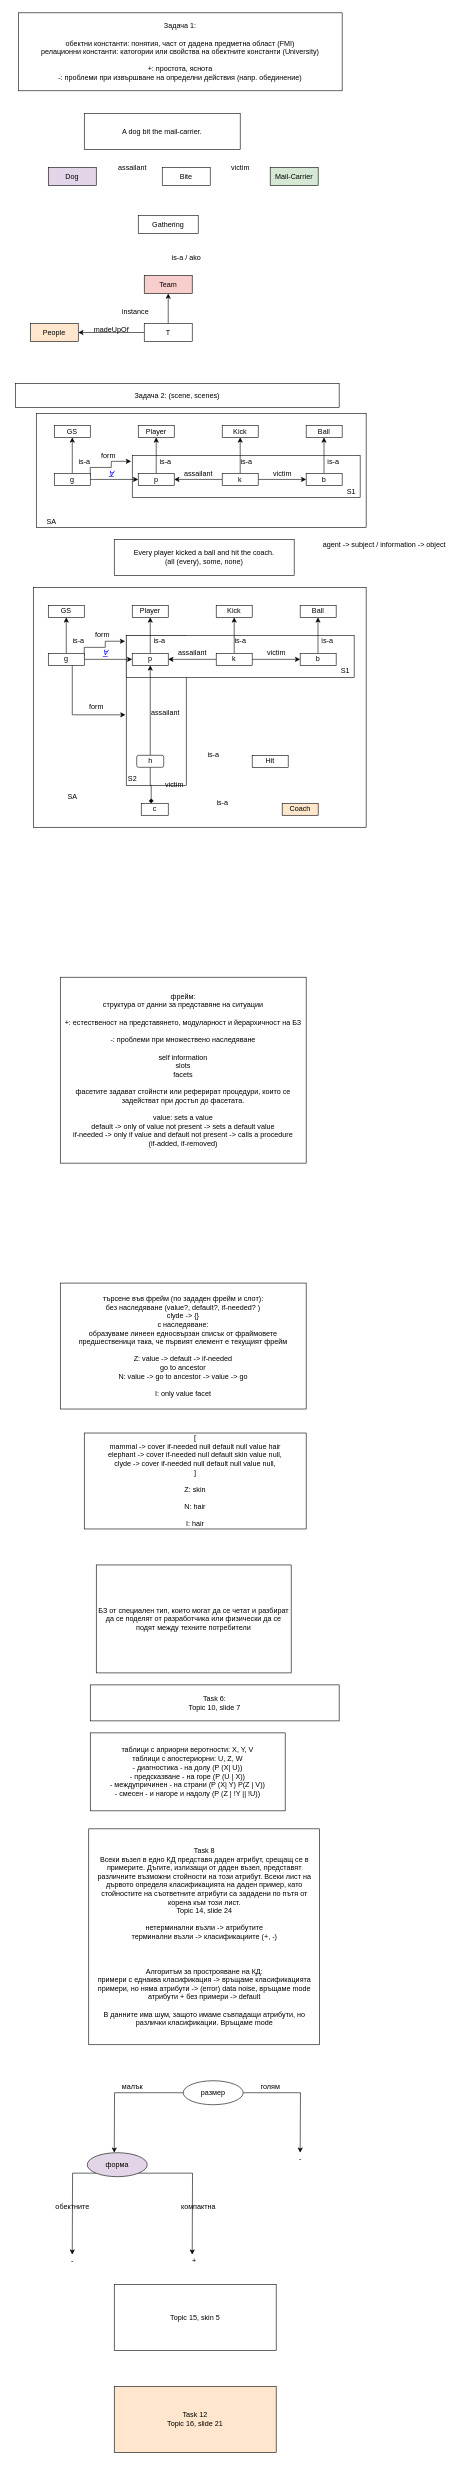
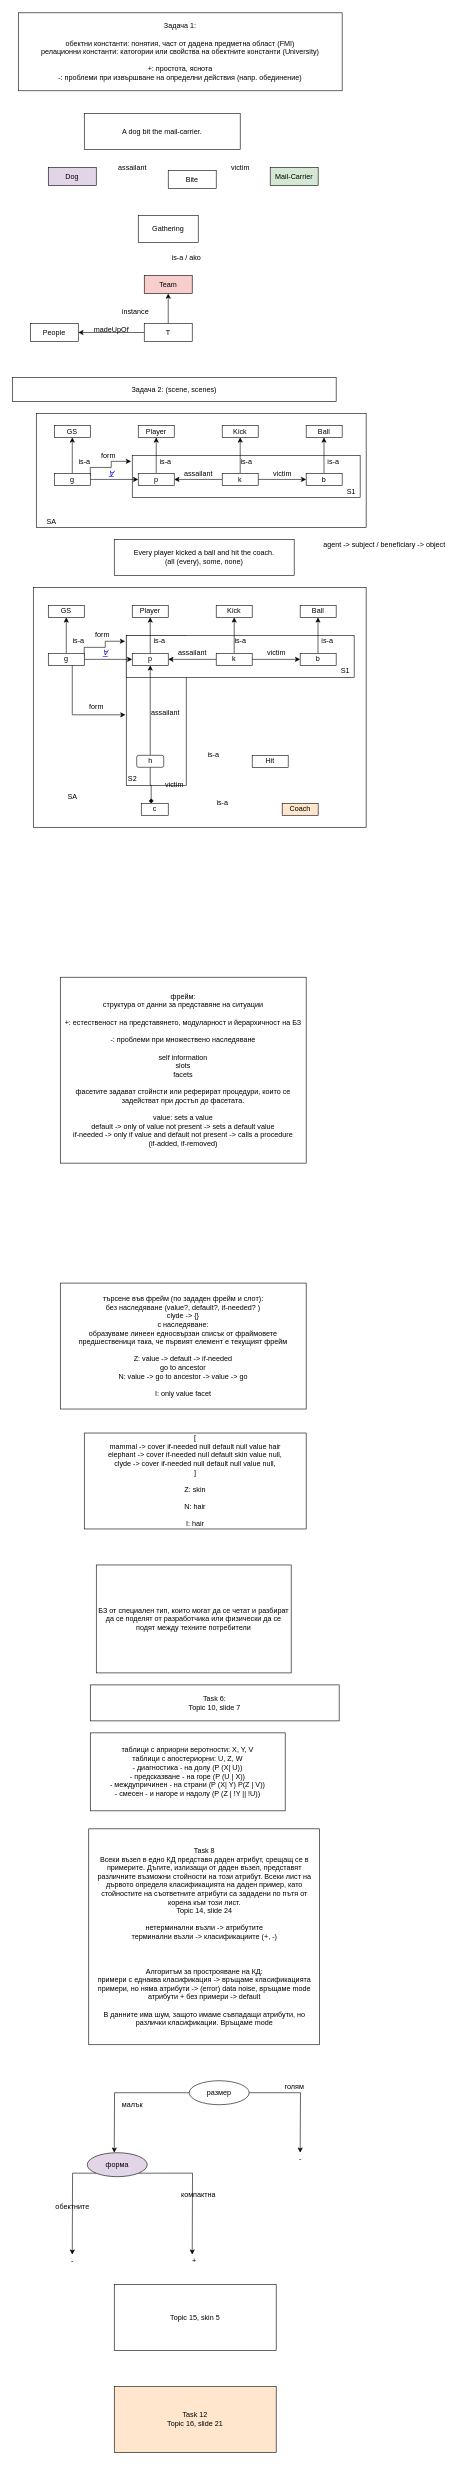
- <mxCell id="10" value="Bite" style="whiteSpace=wrap;html=1;" vertex="1" parent="1"><mxGeometry x="270" y="278" width="80" height="30" as="geometry" /></mxCell>
+ <mxCell id="10" value="Bite" style="whiteSpace=wrap;html=1;" vertex="1" parent="1"><mxGeometry x="280" y="283" width="80" height="30" as="geometry" /></mxCell>
- <mxCell id="20" value="Gathering" style="whiteSpace=wrap;html=1;" vertex="1" parent="1"><mxGeometry x="230" y="358" width="100" height="30" as="geometry" /></mxCell>
+ <mxCell id="20" value="Gathering" style="whiteSpace=wrap;html=1;" vertex="1" parent="1"><mxGeometry x="230" y="358" width="100" height="45" as="geometry" /></mxCell>
- <mxCell id="18" value="People" style="whiteSpace=wrap;html=1;fillColor=#ffe6cc;" vertex="1" parent="1"><mxGeometry x="50" y="538" width="80" height="30" as="geometry" /></mxCell>
+ <mxCell id="18" value="People" style="whiteSpace=wrap;html=1;" vertex="1" parent="1"><mxGeometry x="50" y="538" width="80" height="30" as="geometry" /></mxCell>
- <mxCell id="22" value="Задача 2: (scene, scenes)" style="whiteSpace=wrap;html=1;" vertex="1" parent="1"><mxGeometry x="25" y="638" width="540" height="40" as="geometry" /></mxCell>
+ <mxCell id="22" value="Задача 2: (scene, scenes)" style="whiteSpace=wrap;html=1;" vertex="1" parent="1"><mxGeometry x="20" y="628" width="540" height="40" as="geometry" /></mxCell>
- <mxCell id="90" value="agent -&amp;gt; subject / information -&amp;gt; object" style="text;html=1;align=center;verticalAlign=middle;resizable=0;points=[];autosize=1;" vertex="1" parent="1"><mxGeometry x="530" y="898" width="220" height="20" as="geometry" /></mxCell>
+ <mxCell id="90" value="agent -&amp;gt; subject / beneficiary -&amp;gt; object" style="text;html=1;align=center;verticalAlign=middle;resizable=0;points=[];autosize=1;" vertex="1" parent="1"><mxGeometry x="530" y="898" width="220" height="20" as="geometry" /></mxCell>
- <mxCell id="101" value="малък" style="text;html=1;align=center;verticalAlign=middle;resizable=0;points=[];autosize=1;" vertex="1" parent="1"><mxGeometry x="195" y="3468" width="50" height="20" as="geometry" /></mxCell>
+ <mxCell id="101" value="малък" style="text;html=1;align=center;verticalAlign=middle;resizable=0;points=[];autosize=1;" vertex="1" parent="1"><mxGeometry x="195" y="3498" width="50" height="20" as="geometry" /></mxCell>
- <mxCell id="102" value="голям" style="text;html=1;align=center;verticalAlign=middle;resizable=0;points=[];autosize=1;" vertex="1" parent="1"><mxGeometry x="425" y="3468" width="50" height="20" as="geometry" /></mxCell>
+ <mxCell id="102" value="голям" style="text;html=1;align=center;verticalAlign=middle;resizable=0;points=[];autosize=1;" vertex="1" parent="1"><mxGeometry x="465" y="3468" width="50" height="20" as="geometry" /></mxCell>
- <mxCell id="100" value="размер" style="ellipse;whiteSpace=wrap;html=1;" vertex="1" parent="1"><mxGeometry x="305" y="3468" width="100" height="40" as="geometry" /></mxCell>
+ <mxCell id="100" value="размер" style="ellipse;whiteSpace=wrap;html=1;" vertex="1" parent="1"><mxGeometry x="315" y="3468" width="100" height="40" as="geometry" /></mxCell>
- <mxCell id="107" value="компактна" style="text;html=1;align=center;verticalAlign=middle;resizable=0;points=[];autosize=1;" vertex="1" parent="1"><mxGeometry x="295" y="3668" width="70" height="20" as="geometry" /></mxCell>
+ <mxCell id="107" value="компактна" style="text;html=1;align=center;verticalAlign=middle;resizable=0;points=[];autosize=1;" vertex="1" parent="1"><mxGeometry x="295" y="3648" width="70" height="20" as="geometry" /></mxCell>
